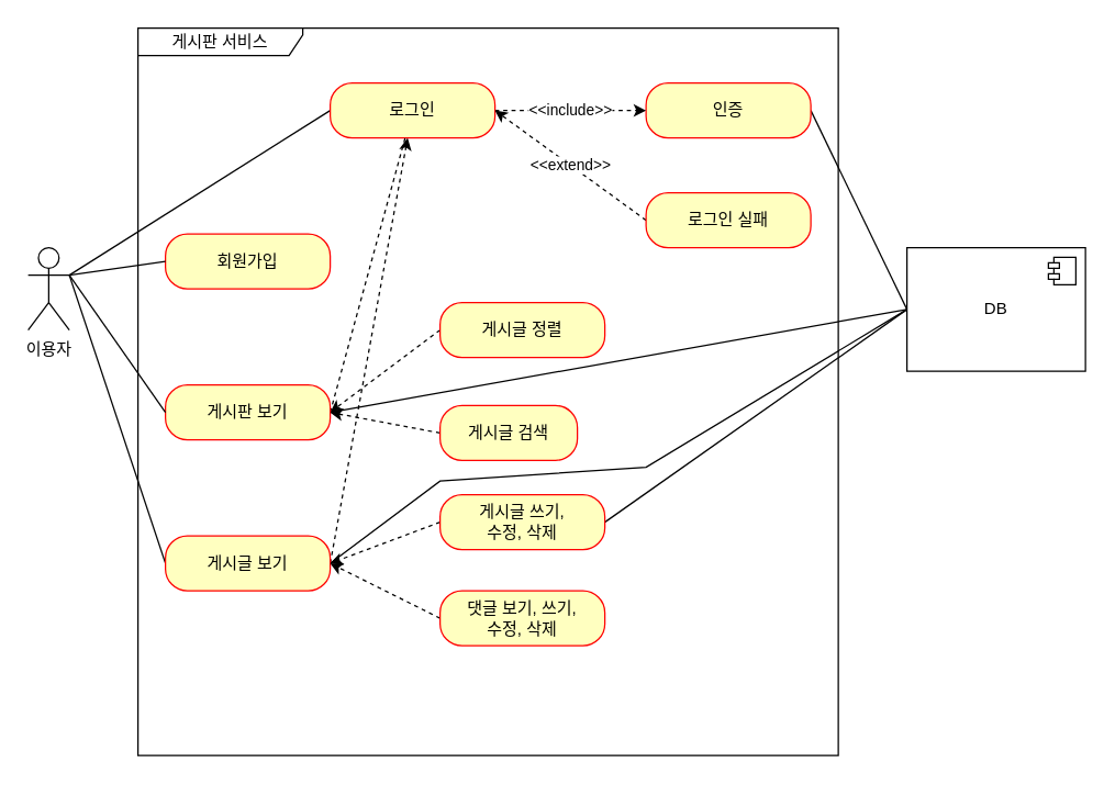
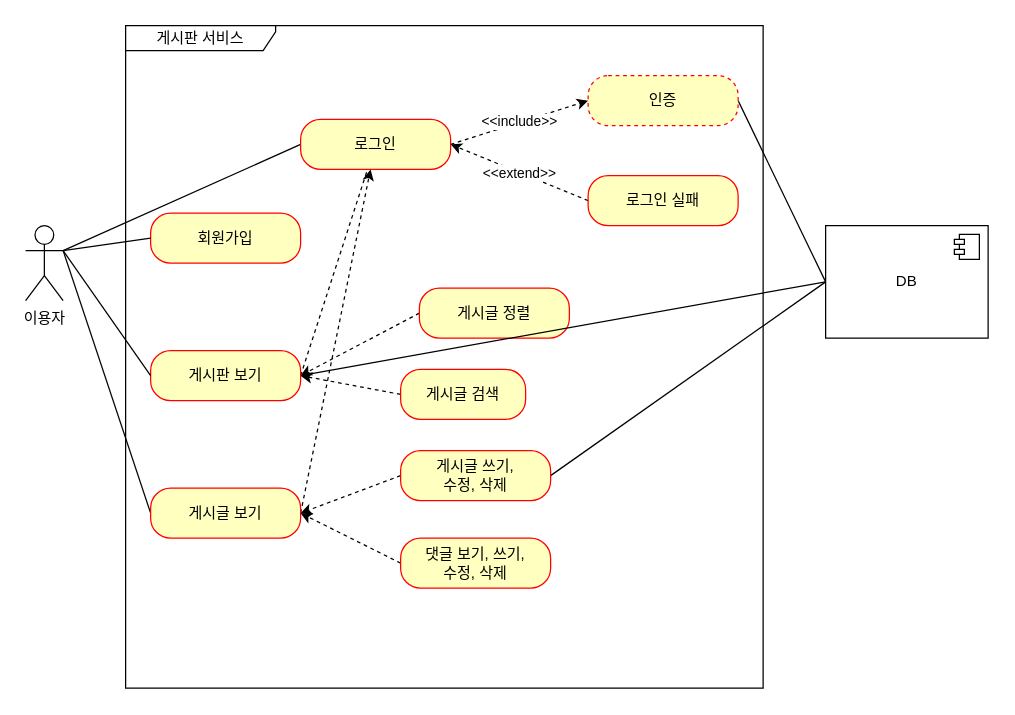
- <mxCell id="15" value="로그인" style="rounded=1;whiteSpace=wrap;html=1;arcSize=40;fontColor=#000000;fillColor=#ffffc0;strokeColor=#ff0000;" vertex="1" parent="1"><mxGeometry x="240" y="60" width="120" height="40" as="geometry" /></mxCell>
+ <mxCell id="15" value="로그인" style="rounded=1;whiteSpace=wrap;html=1;arcSize=40;fontColor=#000000;fillColor=#ffffc0;strokeColor=#ff0000;" vertex="1" parent="1"><mxGeometry x="240" y="95" width="120" height="40" as="geometry" /></mxCell>
- <mxCell id="12" value="인증" style="rounded=1;whiteSpace=wrap;html=1;arcSize=40;fontColor=#000000;fillColor=#ffffc0;strokeColor=#ff0000;" vertex="1" parent="1"><mxGeometry x="470" y="60" width="120" height="40" as="geometry" /></mxCell>
+ <mxCell id="12" value="인증" style="rounded=1;whiteSpace=wrap;html=1;arcSize=40;fontColor=#000000;fillColor=#ffffc0;strokeColor=#ff0000;dashed=1;" vertex="1" parent="1"><mxGeometry x="470" y="60" width="120" height="40" as="geometry" /></mxCell>
- <mxCell id="6" value="게시글 정렬" style="rounded=1;whiteSpace=wrap;html=1;arcSize=40;fontColor=#000000;fillColor=#ffffc0;strokeColor=#ff0000;" vertex="1" parent="1"><mxGeometry x="320" y="220" width="120" height="40" as="geometry" /></mxCell>
+ <mxCell id="6" value="게시글 정렬" style="rounded=1;whiteSpace=wrap;html=1;arcSize=40;fontColor=#000000;fillColor=#ffffc0;strokeColor=#ff0000;" vertex="1" parent="1"><mxGeometry x="335" y="230" width="120" height="40" as="geometry" /></mxCell>
- <mxCell id="9" style="rounded=0;orthogonalLoop=1;jettySize=auto;html=1;exitX=1;exitY=0.5;exitDx=0;exitDy=0;endArrow=none;endFill=0;entryX=0;entryY=0.5;entryDx=0;entryDy=0;" edge="1" parent="1" source="10" target="30"><mxGeometry relative="1" as="geometry"><mxPoint x="660" y="220" as="targetPoint" /><Array as="points"><mxPoint x="320" y="350" /><mxPoint x="470" y="340" /></Array></mxGeometry></mxCell>
